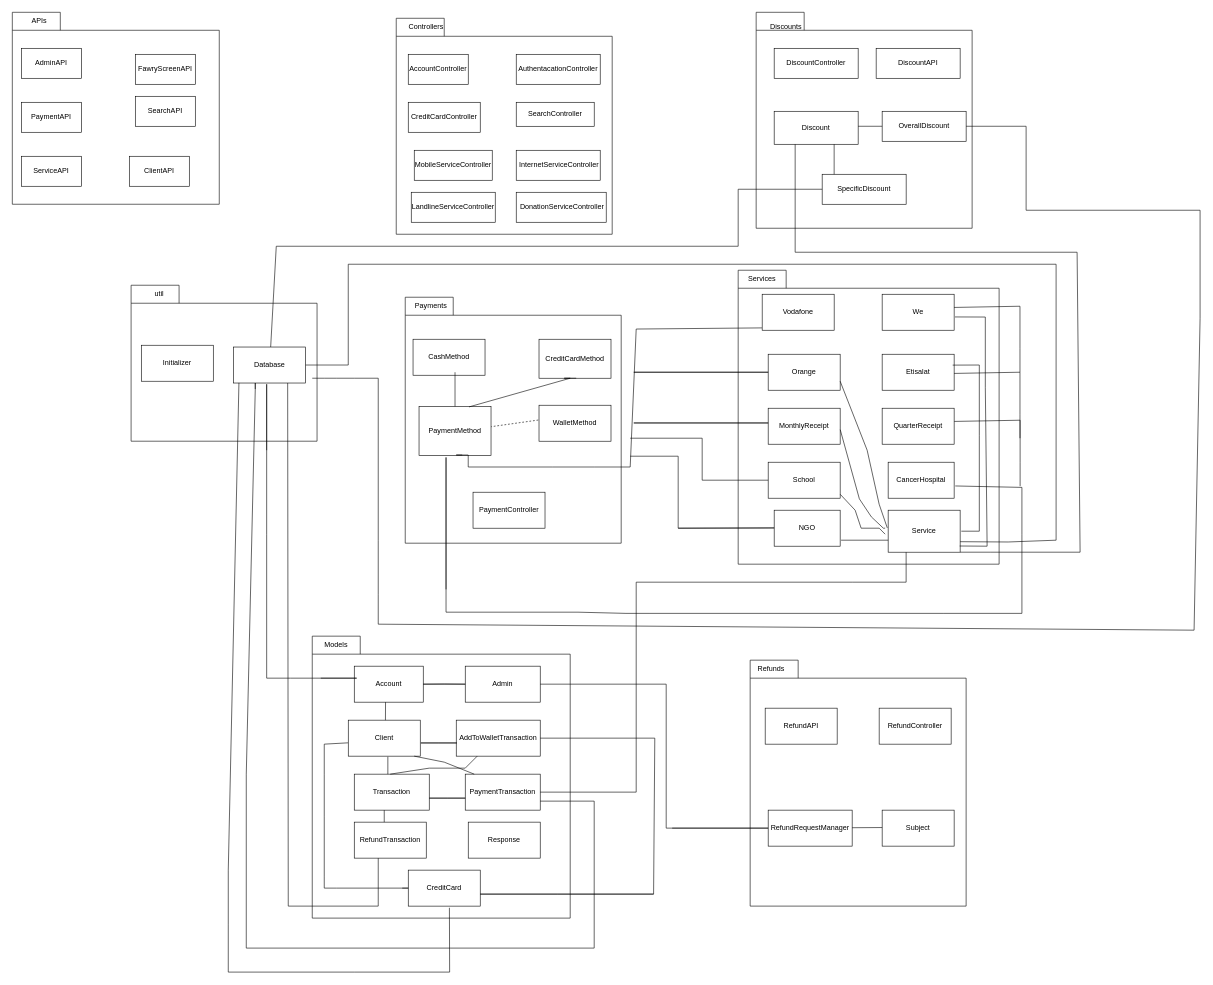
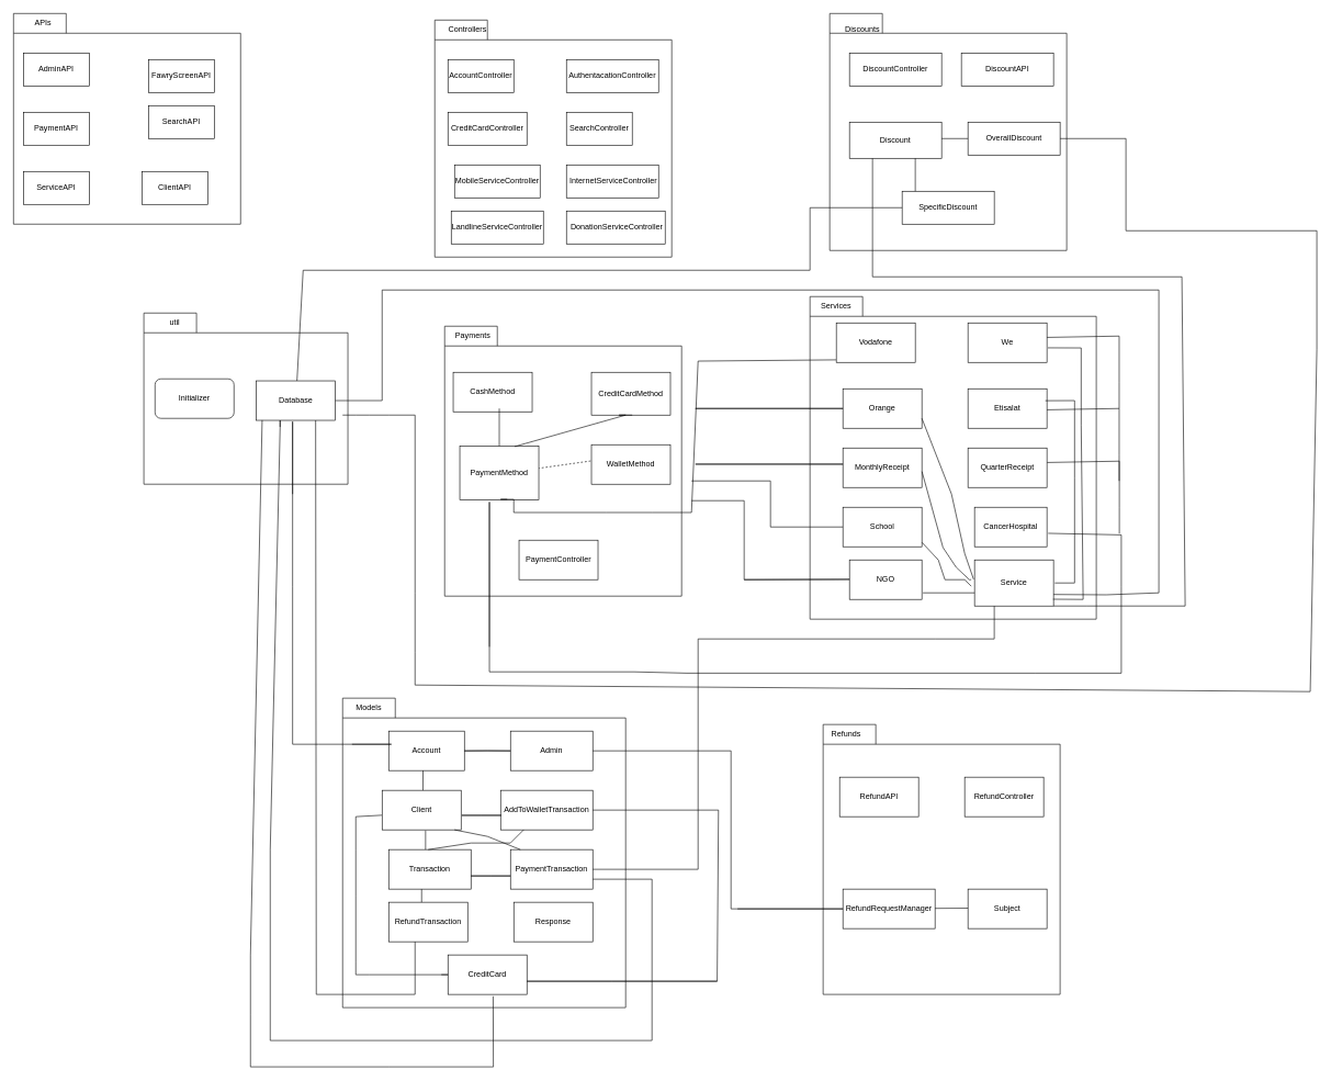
- <mxCell id="16" value="SearchController" style="rounded=0;whiteSpace=wrap;html=1;" vertex="1" parent="1"><mxGeometry x="860" y="170" width="130" height="40" as="geometry" /></mxCell>
+ <mxCell id="16" value="SearchController" style="rounded=0;whiteSpace=wrap;html=1;" vertex="1" parent="1"><mxGeometry x="860" y="170" width="100" height="50" as="geometry" /></mxCell>
- <mxCell id="66" value="Initializer" style="rounded=0;whiteSpace=wrap;html=1;" vertex="1" parent="1"><mxGeometry x="235" y="575" width="120" height="60" as="geometry" /></mxCell>
+ <mxCell id="66" value="Initializer" style="whiteSpace=wrap;html=1;rounded=1;" vertex="1" parent="1"><mxGeometry x="235" y="575" width="120" height="60" as="geometry" /></mxCell>
